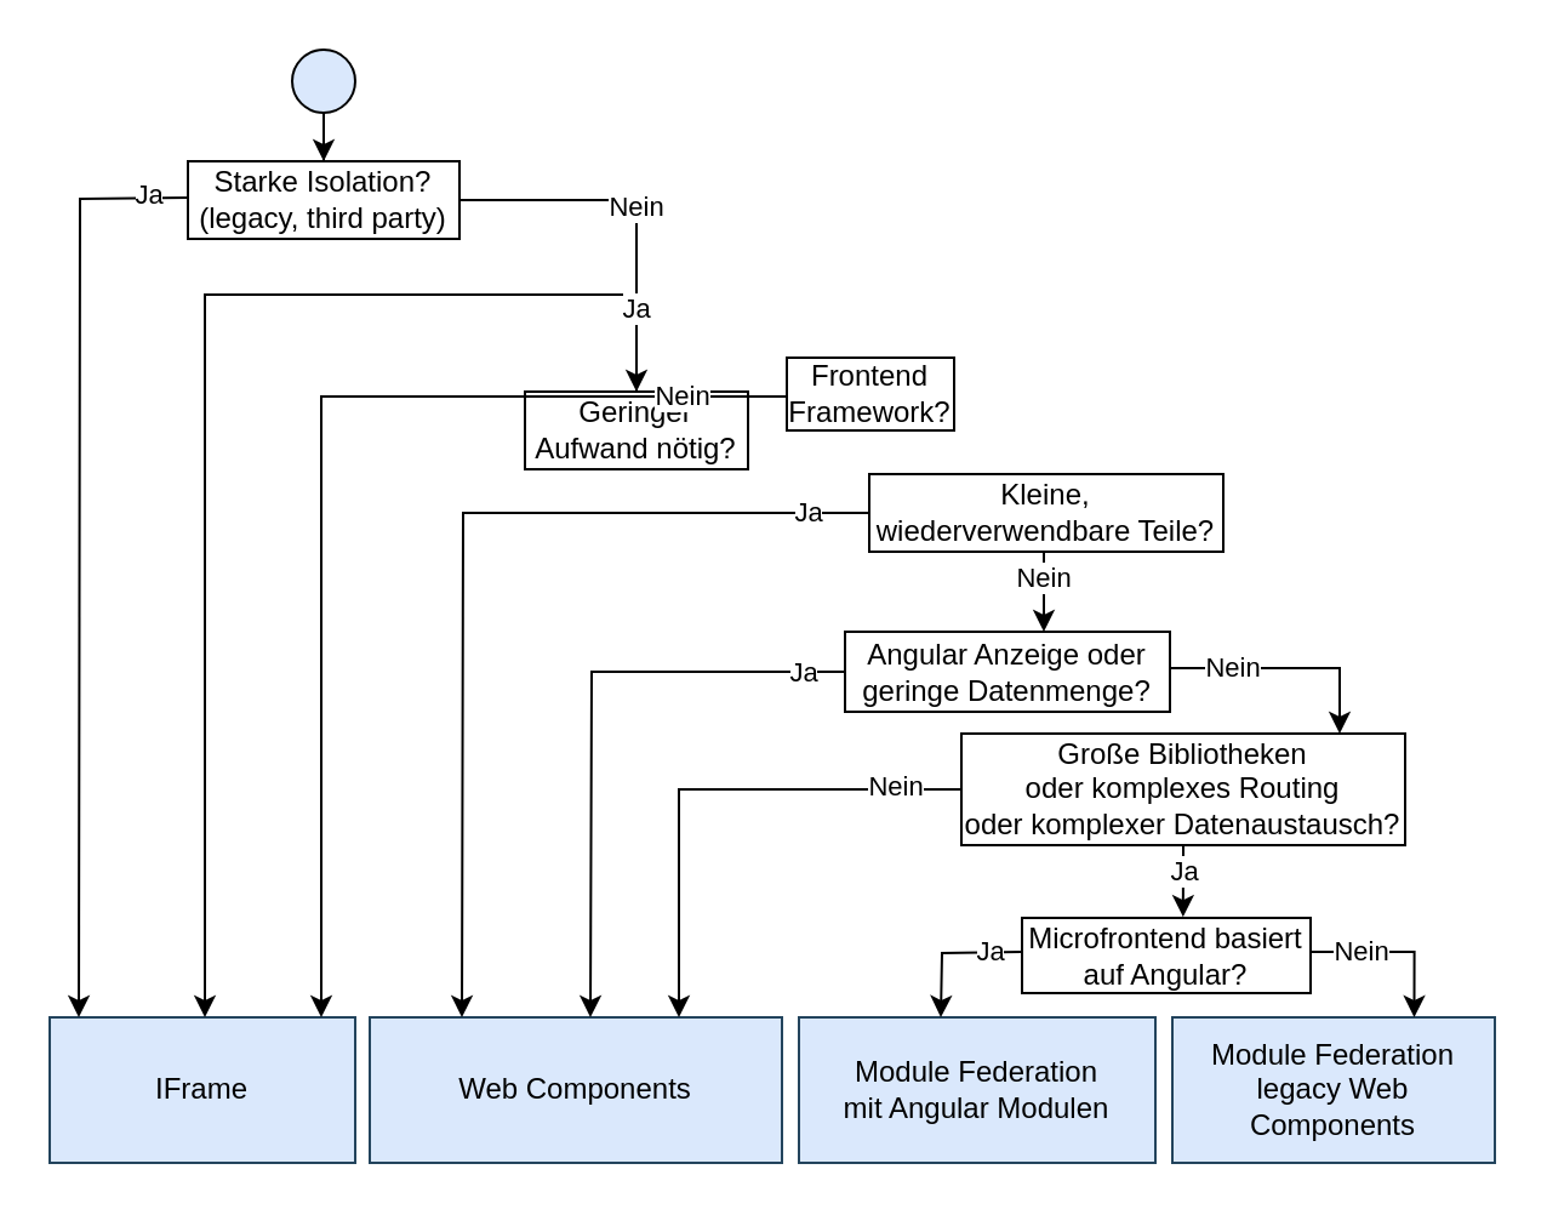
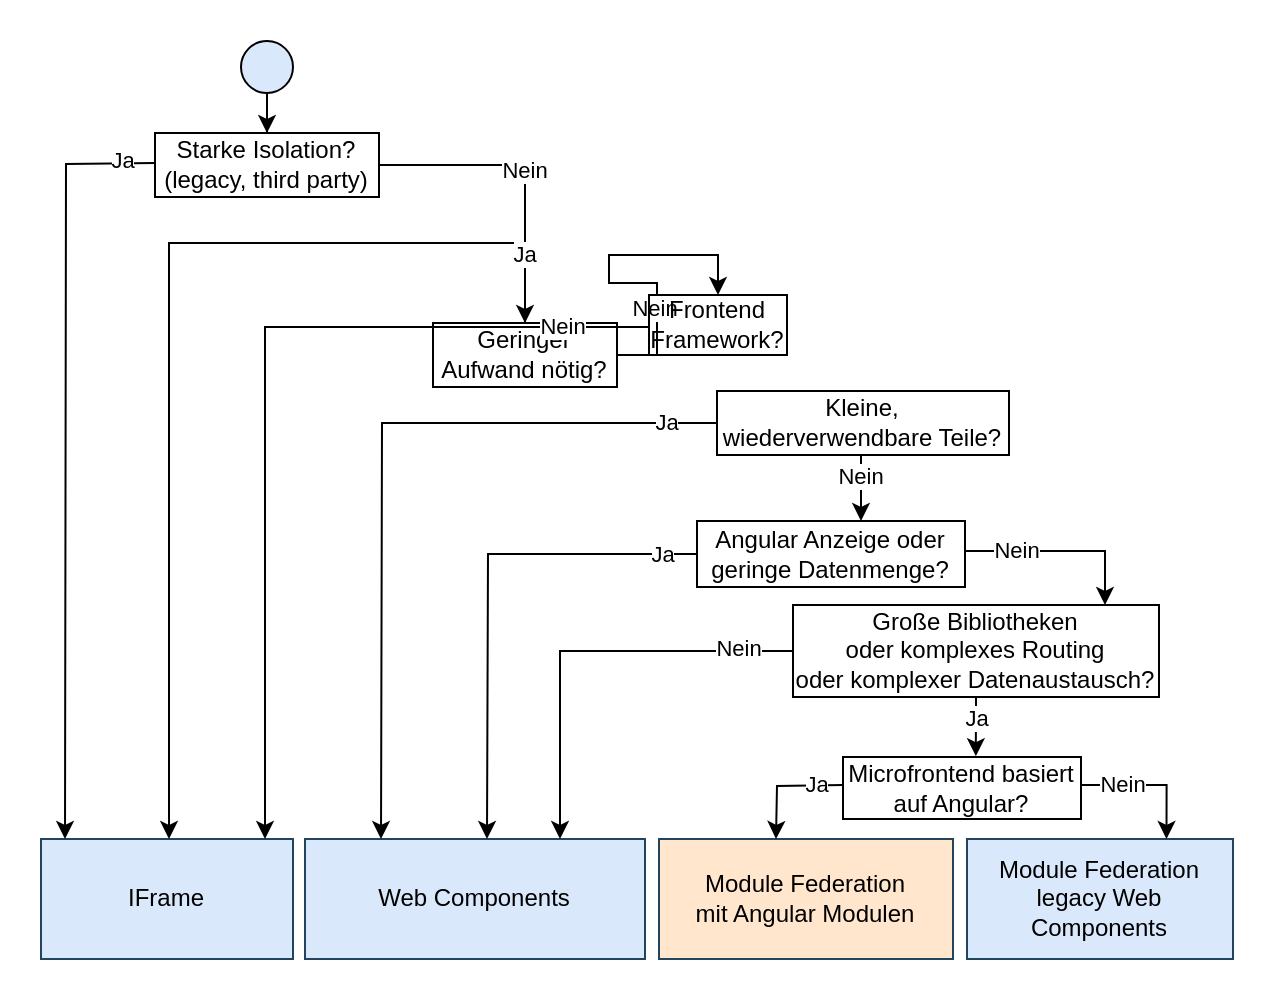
+ <mxCell id="4" value="Nein" style="edgeStyle=orthogonalEdgeStyle;rounded=0;orthogonalLoop=1;jettySize=auto;html=1;entryX=0.5;entryY=0;entryDx=0;entryDy=0;exitX=1;exitY=0.5;exitDx=0;exitDy=0;" edge="1" parent="1" source="5" target="6"><mxGeometry x="-0.491" y="1" relative="1" as="geometry"><mxPoint as="offset" /></mxGeometry></mxCell>
- <mxCell id="11" value="Module Federation&lt;br&gt;mit Angular Modulen" style="rounded=0;whiteSpace=wrap;html=1;fillColor=#DAE8FC;strokeColor=#23445d;" vertex="1" parent="1"><mxGeometry x="329" y="419" width="147" height="60" as="geometry" /></mxCell>
+ <mxCell id="11" value="Module Federation&lt;br&gt;mit Angular Modulen" style="rounded=0;whiteSpace=wrap;html=1;fillColor=#ffe6cc;strokeColor=#23445d;" vertex="1" parent="1"><mxGeometry x="329" y="419" width="147" height="60" as="geometry" /></mxCell>
